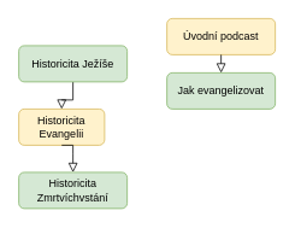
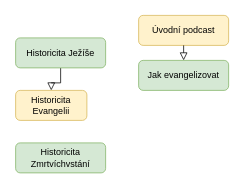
- <mxCell id="8" value="" style="rounded=0;html=1;jettySize=auto;orthogonalLoop=1;fontSize=11;endArrow=block;endFill=0;endSize=8;strokeWidth=1;shadow=0;labelBackgroundColor=none;edgeStyle=orthogonalEdgeStyle;exitX=0.5;exitY=1;exitDx=0;exitDy=0;entryX=0.5;entryY=0;entryDx=0;entryDy=0;" edge="1" parent="1" source="4" target="7"><mxGeometry relative="1" as="geometry"><mxPoint x="90" y="110" as="sourcePoint" /><mxPoint x="90" y="140" as="targetPoint" /><Array as="points"><mxPoint x="80" y="170" /><mxPoint x="80" y="170" /></Array></mxGeometry></mxCell>
